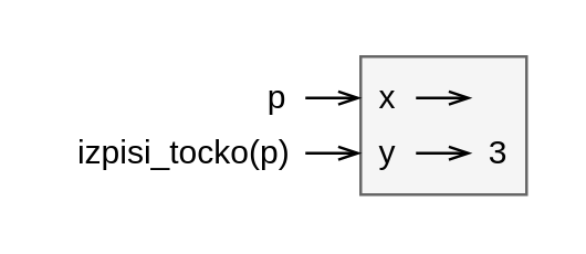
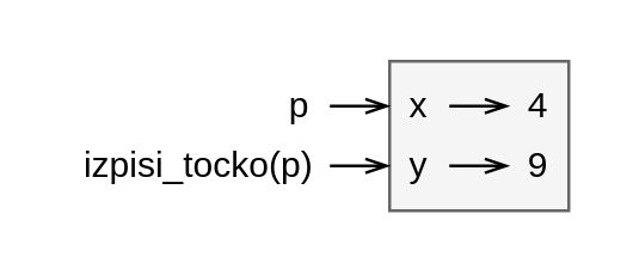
+ <mxCell id="8" value="4" style="text;html=1;strokeColor=none;fillColor=none;align=center;verticalAlign=middle;whiteSpace=wrap;" parent="2" vertex="1"><mxGeometry x="80" y="5" width="20" height="20" as="geometry" /></mxCell>
- <mxCell id="9" value="3" style="text;html=1;strokeColor=none;fillColor=none;align=center;verticalAlign=middle;whiteSpace=wrap;" parent="2" vertex="1"><mxGeometry x="80" y="25" width="20" height="20" as="geometry" /></mxCell>
+ <mxCell id="9" value="9" style="text;html=1;strokeColor=none;fillColor=none;align=center;verticalAlign=middle;whiteSpace=wrap;" parent="2" vertex="1"><mxGeometry x="80" y="25" width="20" height="20" as="geometry" /></mxCell>
